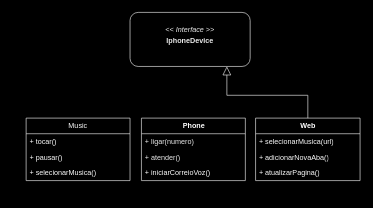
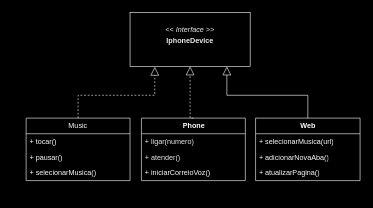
- <mxCell id="11" value="&lt;p style=&quot;margin:0px;margin-top:4px;text-align:center;&quot;&gt;&lt;b&gt;&lt;font style=&quot;color: rgb(237, 237, 237);&quot;&gt;&lt;br&gt;&lt;/font&gt;&lt;/b&gt;&lt;/p&gt;&lt;p style=&quot;margin:0px;margin-top:4px;text-align:center;&quot;&gt;&lt;i&gt;&lt;font style=&quot;color: rgb(237, 237, 237);&quot;&gt;&amp;lt;&amp;lt; Interface &amp;gt;&amp;gt;&lt;/font&gt;&lt;/i&gt;&lt;/p&gt;&lt;p style=&quot;margin:0px;margin-top:4px;text-align:center;&quot;&gt;&lt;b&gt;&lt;font style=&quot;color: rgb(237, 237, 237);&quot;&gt;IphoneDevice&lt;/font&gt;&lt;/b&gt;&lt;/p&gt;" style="verticalAlign=top;align=left;overflow=fill;fontSize=12;fontFamily=Helvetica;html=1;shadow=0;comic=0;labelBackgroundColor=none;strokeWidth=1;strokeColor=#FFFFFF;fillColor=#000000;fontColor=#FFFFFF;rounded=1;" parent="1" vertex="1"><mxGeometry x="193" y="20" width="200" height="90" as="geometry" /></mxCell>
+ <mxCell id="11" value="&lt;p style=&quot;margin:0px;margin-top:4px;text-align:center;&quot;&gt;&lt;b&gt;&lt;font style=&quot;color: rgb(237, 237, 237);&quot;&gt;&lt;br&gt;&lt;/font&gt;&lt;/b&gt;&lt;/p&gt;&lt;p style=&quot;margin:0px;margin-top:4px;text-align:center;&quot;&gt;&lt;i&gt;&lt;font style=&quot;color: rgb(237, 237, 237);&quot;&gt;&amp;lt;&amp;lt; Interface &amp;gt;&amp;gt;&lt;/font&gt;&lt;/i&gt;&lt;/p&gt;&lt;p style=&quot;margin:0px;margin-top:4px;text-align:center;&quot;&gt;&lt;b&gt;&lt;font style=&quot;color: rgb(237, 237, 237);&quot;&gt;IphoneDevice&lt;/font&gt;&lt;/b&gt;&lt;/p&gt;" style="verticalAlign=top;align=left;overflow=fill;fontSize=12;fontFamily=Helvetica;html=1;rounded=0;shadow=0;comic=0;labelBackgroundColor=none;strokeWidth=1;strokeColor=#FFFFFF;fillColor=#000000;fontColor=#FFFFFF;" parent="1" vertex="1"><mxGeometry x="193" y="20" width="200" height="90" as="geometry" /></mxCell>
+ <mxCell id="13" style="edgeStyle=orthogonalEdgeStyle;rounded=0;orthogonalLoop=1;jettySize=auto;html=1;exitX=0.5;exitY=0;exitDx=0;exitDy=0;entryX=0.206;entryY=1.007;entryDx=0;entryDy=0;entryPerimeter=0;dashed=1;endArrow=block;endFill=0;endSize=12;strokeColor=#FFFFFF;" parent="1" source="15" target="11" edge="1"><mxGeometry relative="1" as="geometry"><mxPoint x="38" y="211" as="sourcePoint" /></mxGeometry></mxCell>
+ <mxCell id="6" style="edgeStyle=orthogonalEdgeStyle;rounded=0;orthogonalLoop=1;jettySize=auto;html=1;exitX=0.5;exitY=0;exitDx=0;exitDy=0;entryX=0.5;entryY=1;entryDx=0;entryDy=0;endArrow=block;endFill=0;endSize=12;dashed=1;strokeColor=#FFFFFF;" parent="1" source="7" target="11" edge="1"><mxGeometry relative="1" as="geometry"><Array as="points"><mxPoint x="293" y="196" /></Array></mxGeometry></mxCell>
